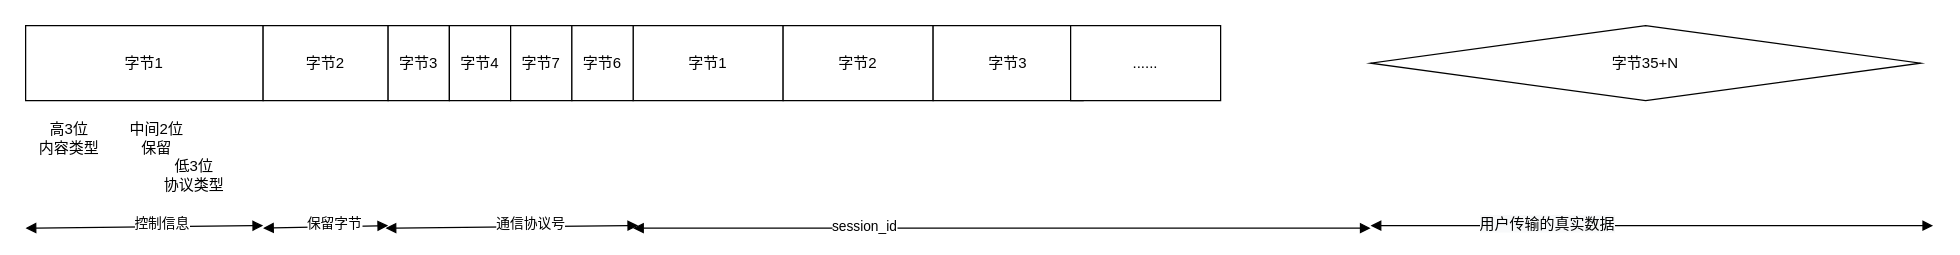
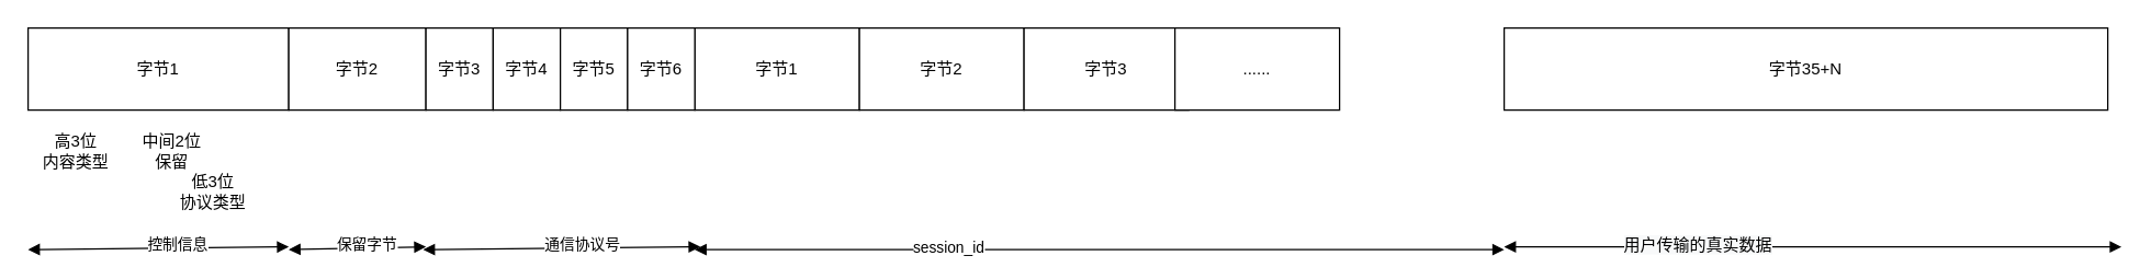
- <mxCell id="22" value="字节7" style="rounded=0;whiteSpace=wrap;html=1;" vertex="1" parent="1"><mxGeometry x="408" y="20" width="49" height="60" as="geometry" /></mxCell>
+ <mxCell id="22" value="字节5" style="rounded=0;whiteSpace=wrap;html=1;" vertex="1" parent="1"><mxGeometry x="408" y="20" width="49" height="60" as="geometry" /></mxCell>
- <mxCell id="17" value="字节35+N" style="rhombus;whiteSpace=wrap;html=1;" parent="1" vertex="1"><mxGeometry x="1096" y="20" width="440" height="60" as="geometry" /></mxCell>
+ <mxCell id="17" value="字节35+N" style="rounded=0;whiteSpace=wrap;html=1;" parent="1" vertex="1"><mxGeometry x="1096" y="20" width="440" height="60" as="geometry" /></mxCell>
